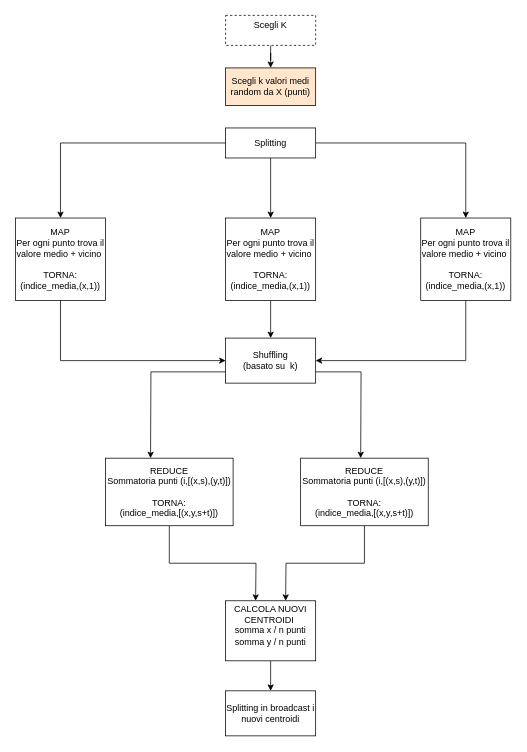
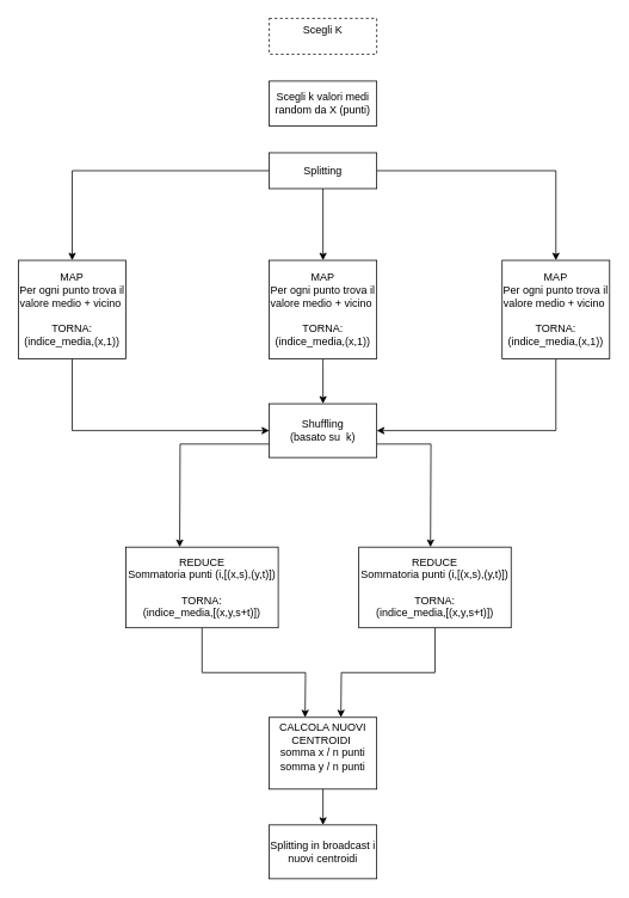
- <mxCell id="2" style="edgeStyle=orthogonalEdgeStyle;rounded=0;orthogonalLoop=1;jettySize=auto;html=1;" parent="1" source="3" target="4" edge="1"><mxGeometry relative="1" as="geometry"><mxPoint x="360" y="100" as="targetPoint" /></mxGeometry></mxCell>
- <mxCell id="4" value="Scegli k valori medi random da X (punti)" style="rounded=0;whiteSpace=wrap;html=1;fillColor=#ffe6cc;" parent="1" vertex="1"><mxGeometry x="300" y="90" width="120" height="50" as="geometry" /></mxCell>
+ <mxCell id="4" value="Scegli k valori medi random da X (punti)" style="rounded=0;whiteSpace=wrap;html=1;" parent="1" vertex="1"><mxGeometry x="300" y="90" width="120" height="50" as="geometry" /></mxCell>
